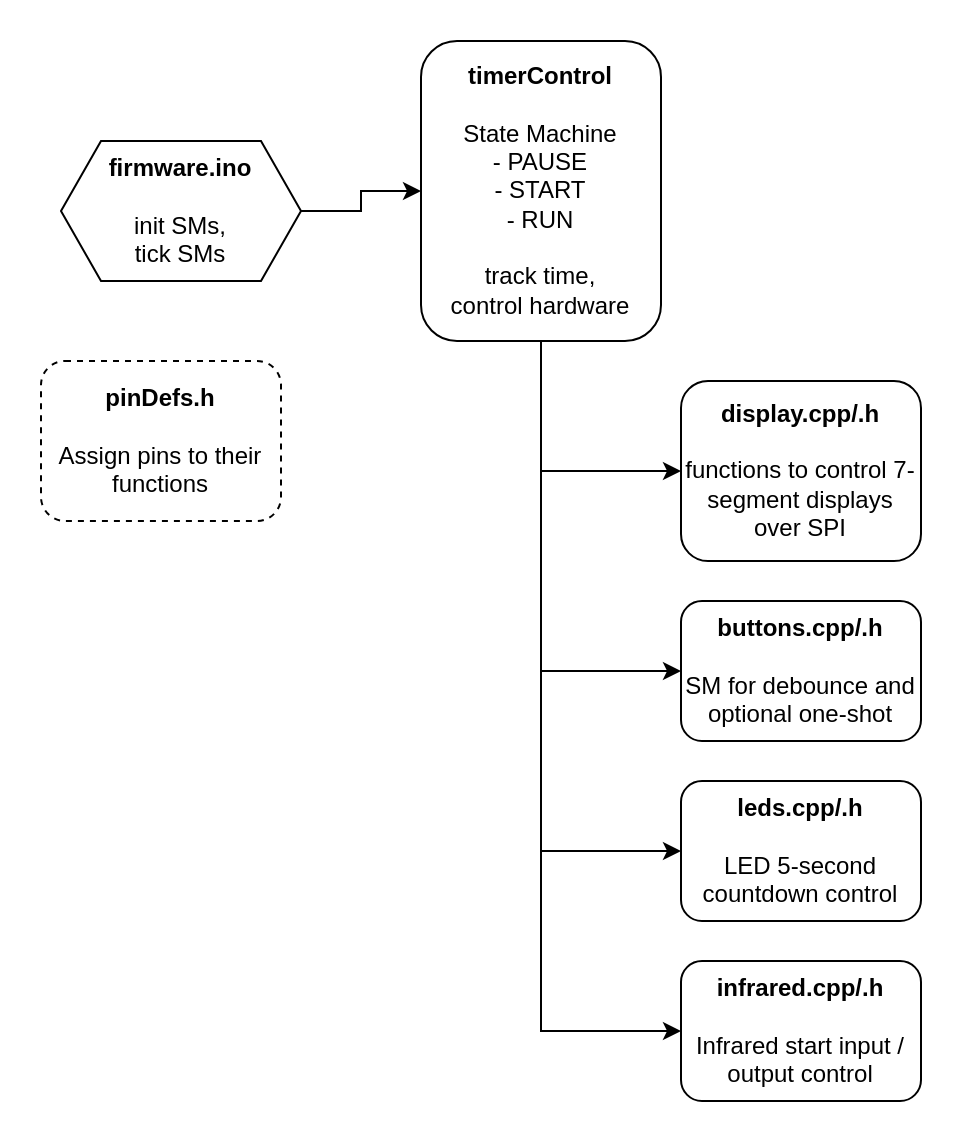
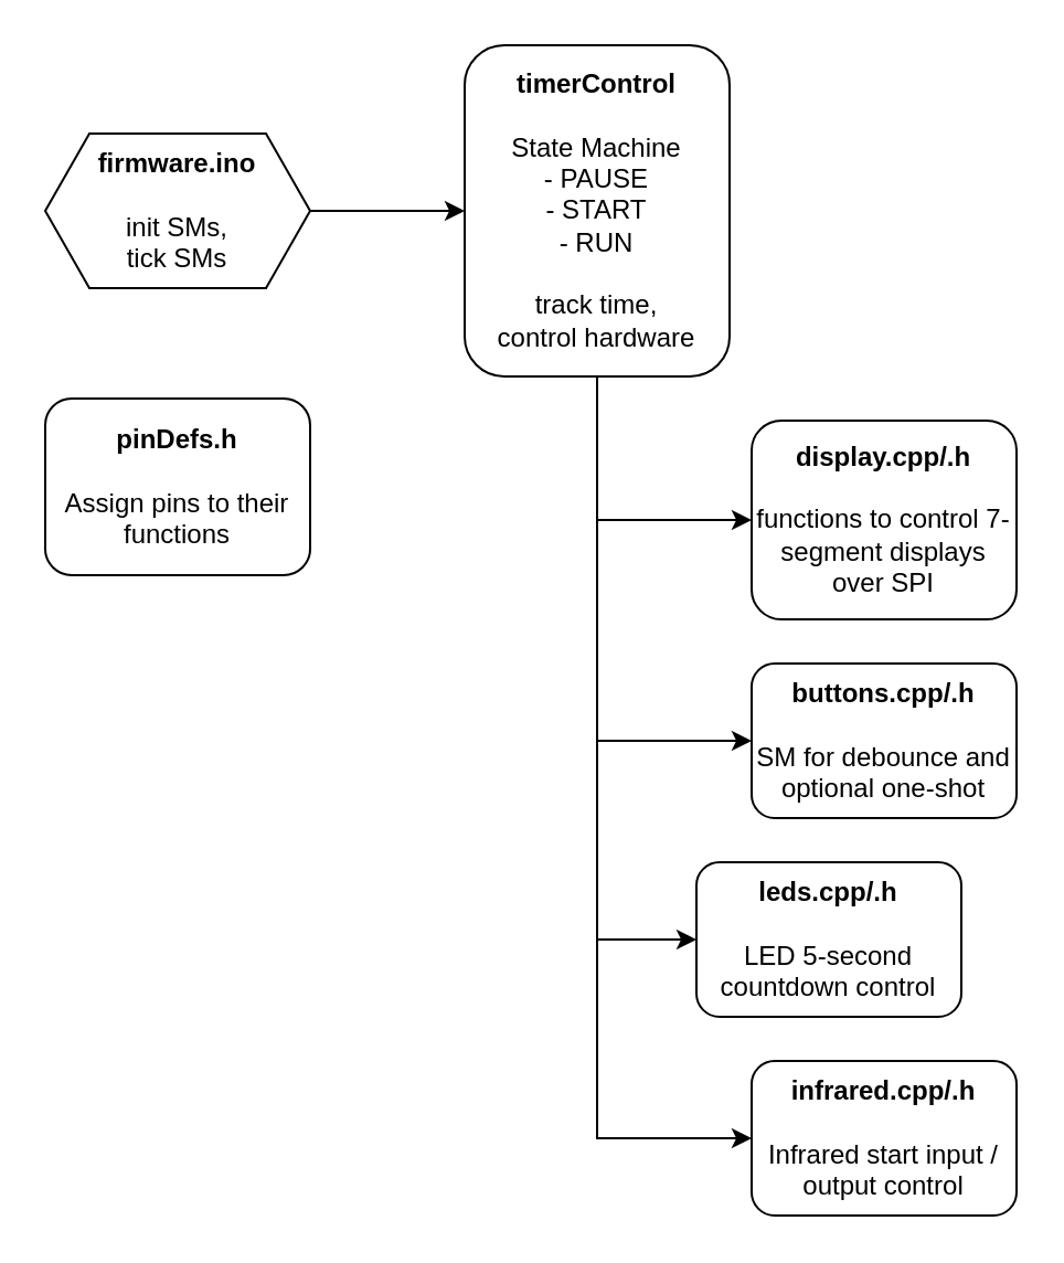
- <mxCell id="3" value="&lt;b&gt;firmware.ino&lt;br&gt;&lt;/b&gt;&lt;br&gt;init SMs,&lt;br&gt;tick SMs" style="shape=hexagon;perimeter=hexagonPerimeter2;whiteSpace=wrap;html=1;fixedSize=1;" vertex="1" parent="1"><mxGeometry x="30" y="70" width="120" height="70" as="geometry" /></mxCell>
+ <mxCell id="3" value="&lt;b&gt;firmware.ino&lt;br&gt;&lt;/b&gt;&lt;br&gt;init SMs,&lt;br&gt;tick SMs" style="shape=hexagon;perimeter=hexagonPerimeter2;whiteSpace=wrap;html=1;fixedSize=1;" vertex="1" parent="1"><mxGeometry x="20" y="60" width="120" height="70" as="geometry" /></mxCell>
- <mxCell id="13" value="&lt;b&gt;pinDefs.h&lt;/b&gt;&lt;br&gt;&lt;br&gt;Assign pins to their functions" style="rounded=1;whiteSpace=wrap;html=1;dashed=1;" vertex="1" parent="1"><mxGeometry x="20" y="180" width="120" height="80" as="geometry" /></mxCell>
+ <mxCell id="13" value="&lt;b&gt;pinDefs.h&lt;/b&gt;&lt;br&gt;&lt;br&gt;Assign pins to their functions" style="rounded=1;whiteSpace=wrap;html=1;" vertex="1" parent="1"><mxGeometry x="20" y="180" width="120" height="80" as="geometry" /></mxCell>
- <mxCell id="10" value="&lt;b&gt;leds.cpp/.h&lt;br&gt;&lt;/b&gt;&lt;br&gt;LED 5-second countdown control" style="rounded=1;whiteSpace=wrap;html=1;" vertex="1" parent="1"><mxGeometry x="340" y="390" width="120" height="70" as="geometry" /></mxCell>
+ <mxCell id="10" value="&lt;b&gt;leds.cpp/.h&lt;br&gt;&lt;/b&gt;&lt;br&gt;LED 5-second countdown control" style="rounded=1;whiteSpace=wrap;html=1;" vertex="1" parent="1"><mxGeometry x="315" y="390" width="120" height="70" as="geometry" /></mxCell>
